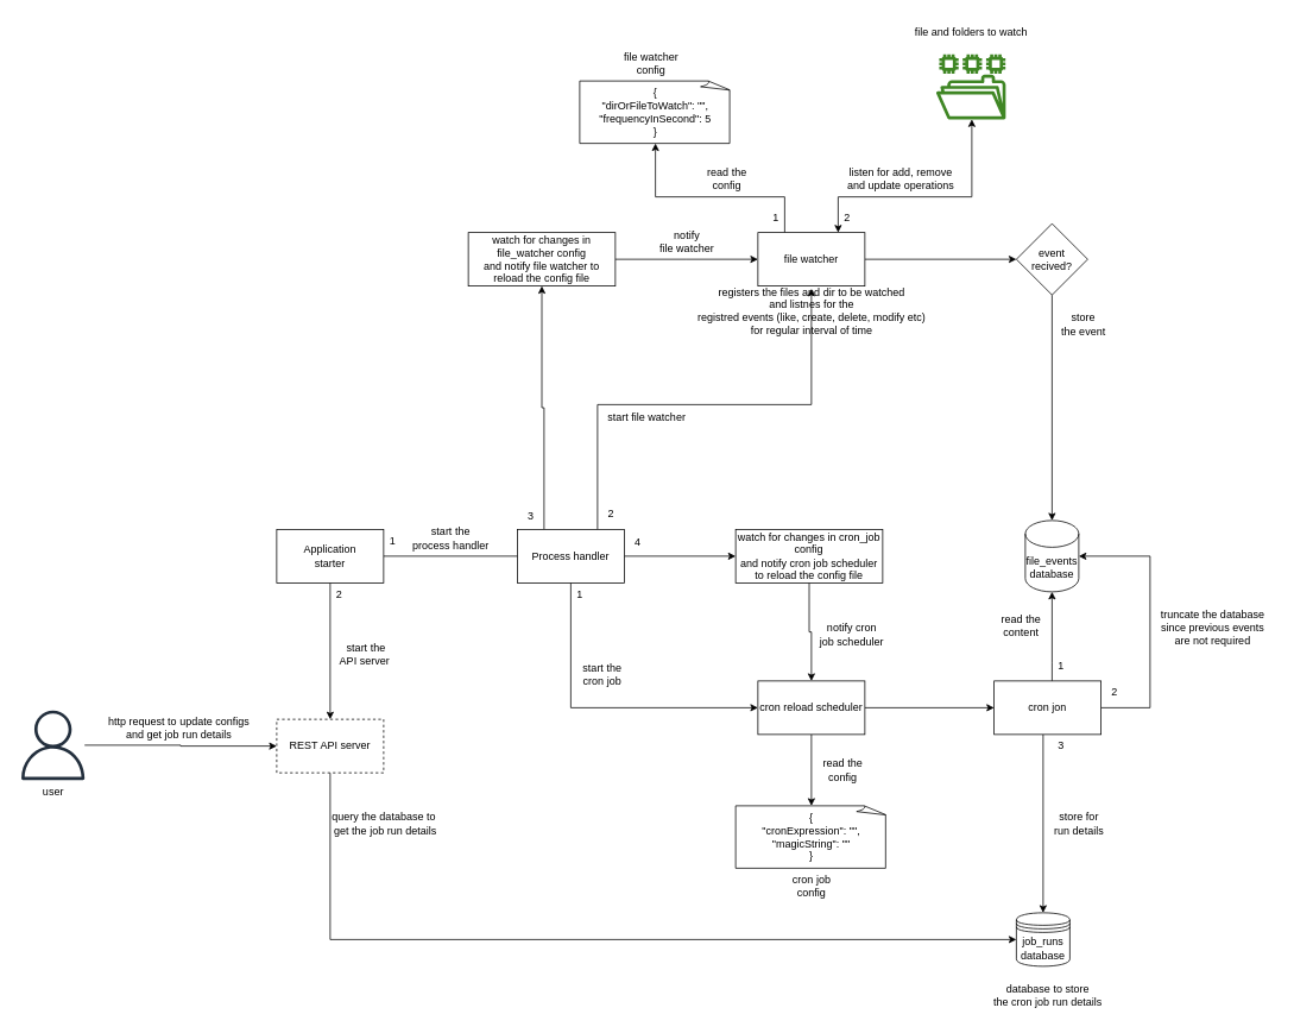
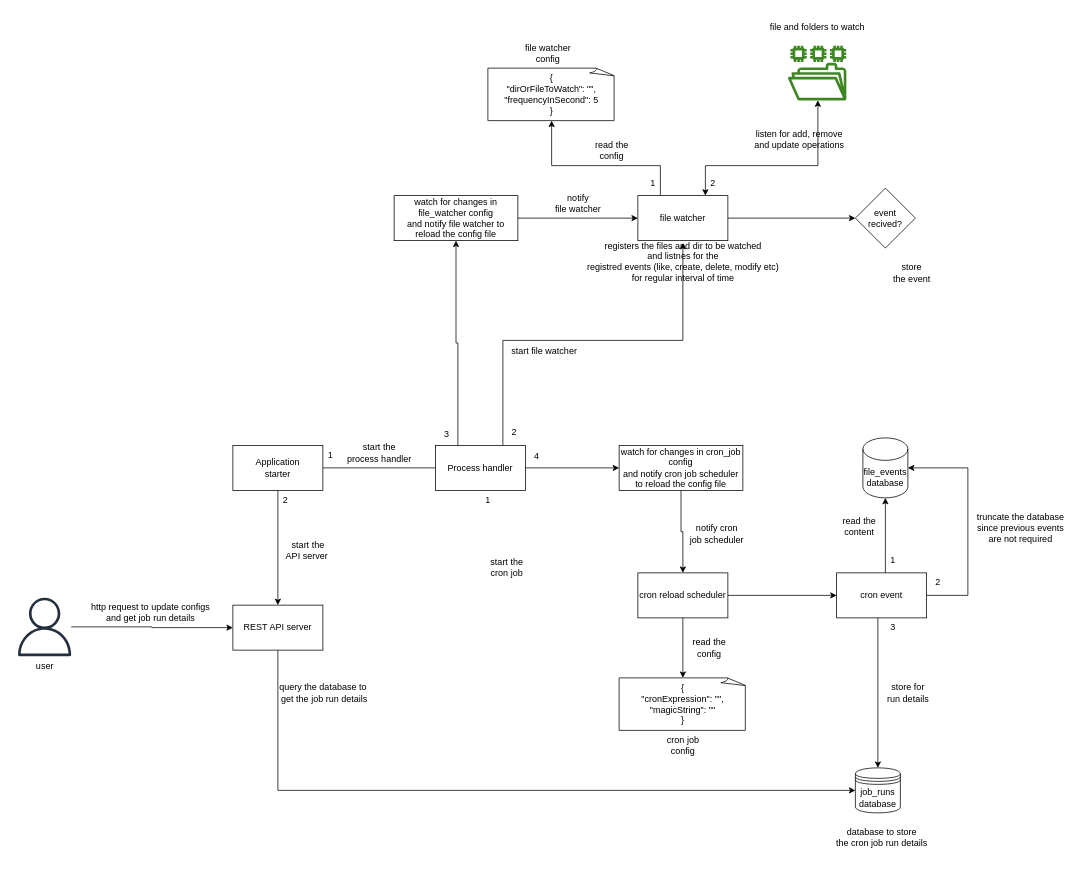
- <mxCell id="12" value="listen for add, remove &lt;br&gt;and update operations" style="text;html=1;align=center;verticalAlign=middle;resizable=0;points=[];autosize=1;strokeColor=none;fillColor=none;" parent="1" vertex="1"><mxGeometry x="940" y="180" width="140" height="40" as="geometry" /></mxCell>
+ <mxCell id="12" value="listen for add, remove &lt;br&gt;and update operations" style="text;html=1;align=center;verticalAlign=middle;resizable=0;points=[];autosize=1;strokeColor=none;fillColor=none;" parent="1" vertex="1"><mxGeometry x="995" y="165" width="140" height="40" as="geometry" /></mxCell>
- <mxCell id="13" style="edgeStyle=orthogonalEdgeStyle;rounded=0;orthogonalLoop=1;jettySize=auto;html=1;entryX=0.5;entryY=0;entryDx=0;entryDy=0;entryPerimeter=0;" parent="1" source="14" target="15" edge="1"><mxGeometry relative="1" as="geometry" /></mxCell>
- <mxCell id="3" style="edgeStyle=orthogonalEdgeStyle;rounded=0;orthogonalLoop=1;jettySize=auto;html=1;entryX=0;entryY=0.5;entryDx=0;entryDy=0;exitX=0.5;exitY=1;exitDx=0;exitDy=0;" parent="1" source="6" target="19" edge="1"><mxGeometry relative="1" as="geometry"><Array as="points"><mxPoint x="640" y="793" /></Array></mxGeometry></mxCell>
- <mxCell id="25" value="cron jon" style="rounded=0;whiteSpace=wrap;html=1;" parent="1" vertex="1"><mxGeometry x="1115" y="763" width="120" height="60" as="geometry" /></mxCell>
+ <mxCell id="25" value="cron event" style="rounded=0;whiteSpace=wrap;html=1;" parent="1" vertex="1"><mxGeometry x="1115" y="763" width="120" height="60" as="geometry" /></mxCell>
- <mxCell id="30" value="REST API server" style="rounded=0;whiteSpace=wrap;html=1;dashed=1;" parent="1" vertex="1"><mxGeometry x="310" y="806" width="120" height="60" as="geometry" /></mxCell>
+ <mxCell id="30" value="REST API server" style="rounded=0;whiteSpace=wrap;html=1;" parent="1" vertex="1"><mxGeometry x="310" y="806" width="120" height="60" as="geometry" /></mxCell>
